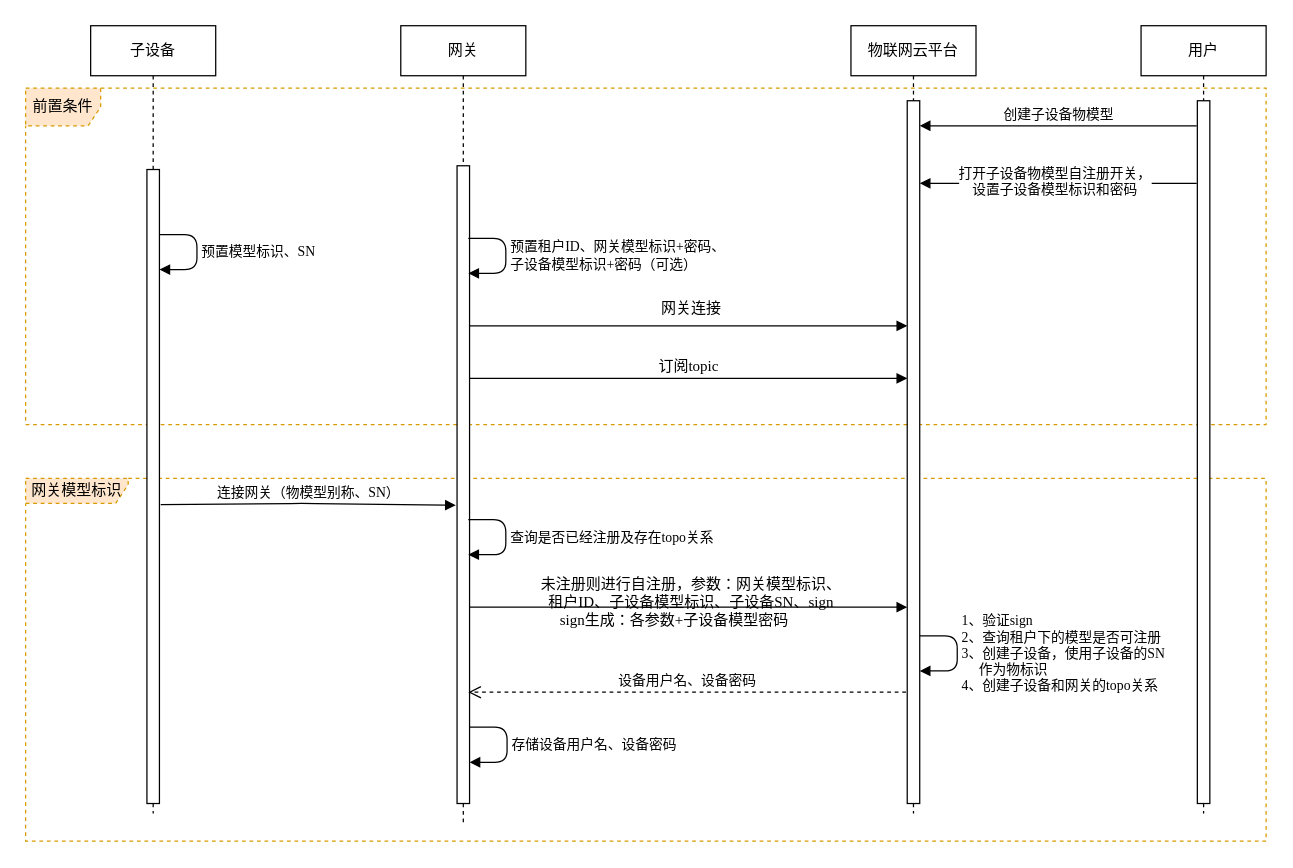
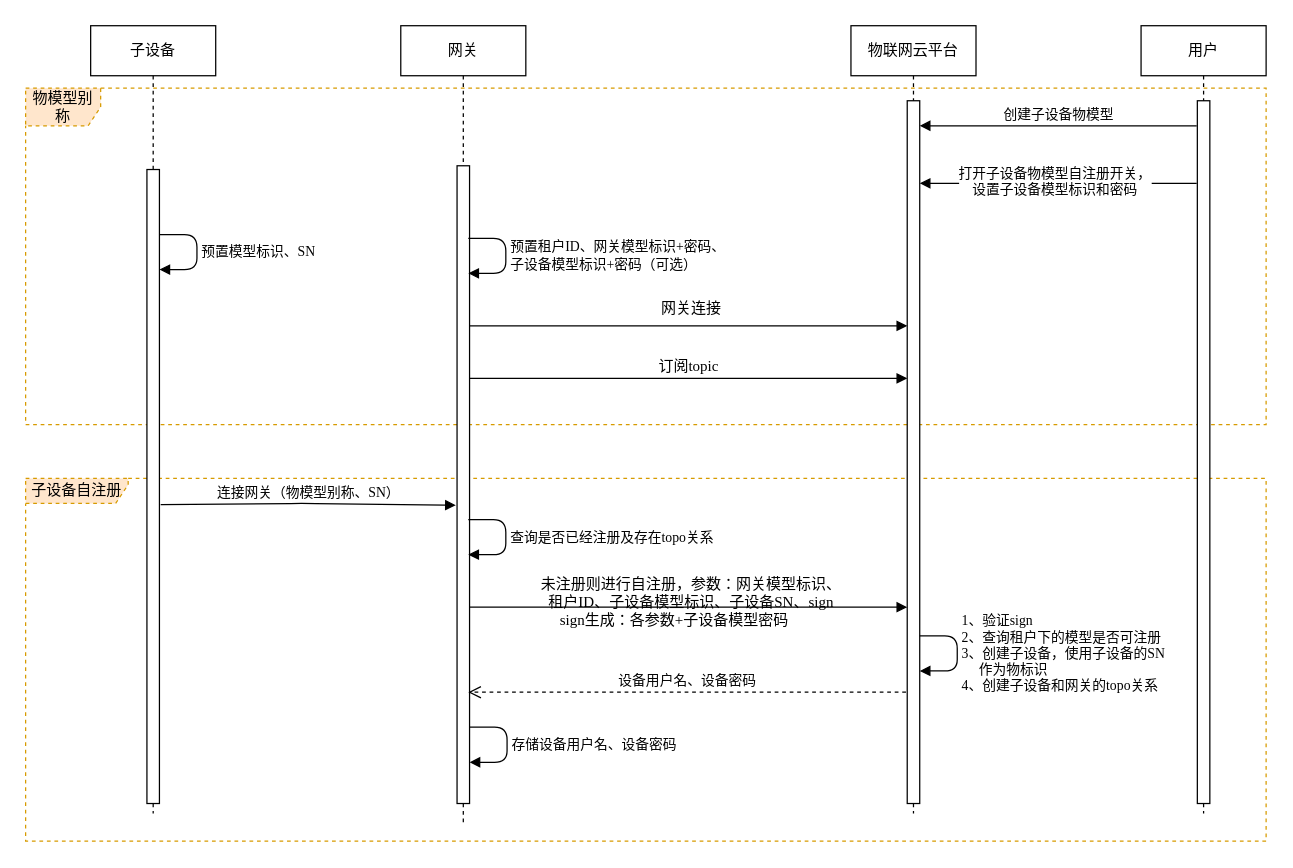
- <mxCell id="3" value="前置条件" style="shape=umlFrame;whiteSpace=wrap;html=1;fillColor=#ffe6cc;strokeColor=#d79b00;dashed=1;" parent="1" vertex="1"><mxGeometry x="20" y="70" width="992" height="269" as="geometry" /></mxCell>
+ <mxCell id="3" value="物模型别称" style="shape=umlFrame;whiteSpace=wrap;html=1;fillColor=#ffe6cc;strokeColor=#d79b00;dashed=1;" parent="1" vertex="1"><mxGeometry x="20" y="70" width="992" height="269" as="geometry" /></mxCell>
- <mxCell id="2" value="网关模型标识" style="shape=umlFrame;whiteSpace=wrap;html=1;width=82;height=20;fillColor=#ffe6cc;strokeColor=#d79b00;dashed=1;" parent="1" vertex="1"><mxGeometry x="20" y="382" width="992" height="290" as="geometry" /></mxCell>
+ <mxCell id="2" value="子设备自注册" style="shape=umlFrame;whiteSpace=wrap;html=1;width=82;height=20;fillColor=#ffe6cc;strokeColor=#d79b00;dashed=1;" parent="1" vertex="1"><mxGeometry x="20" y="382" width="992" height="290" as="geometry" /></mxCell>
